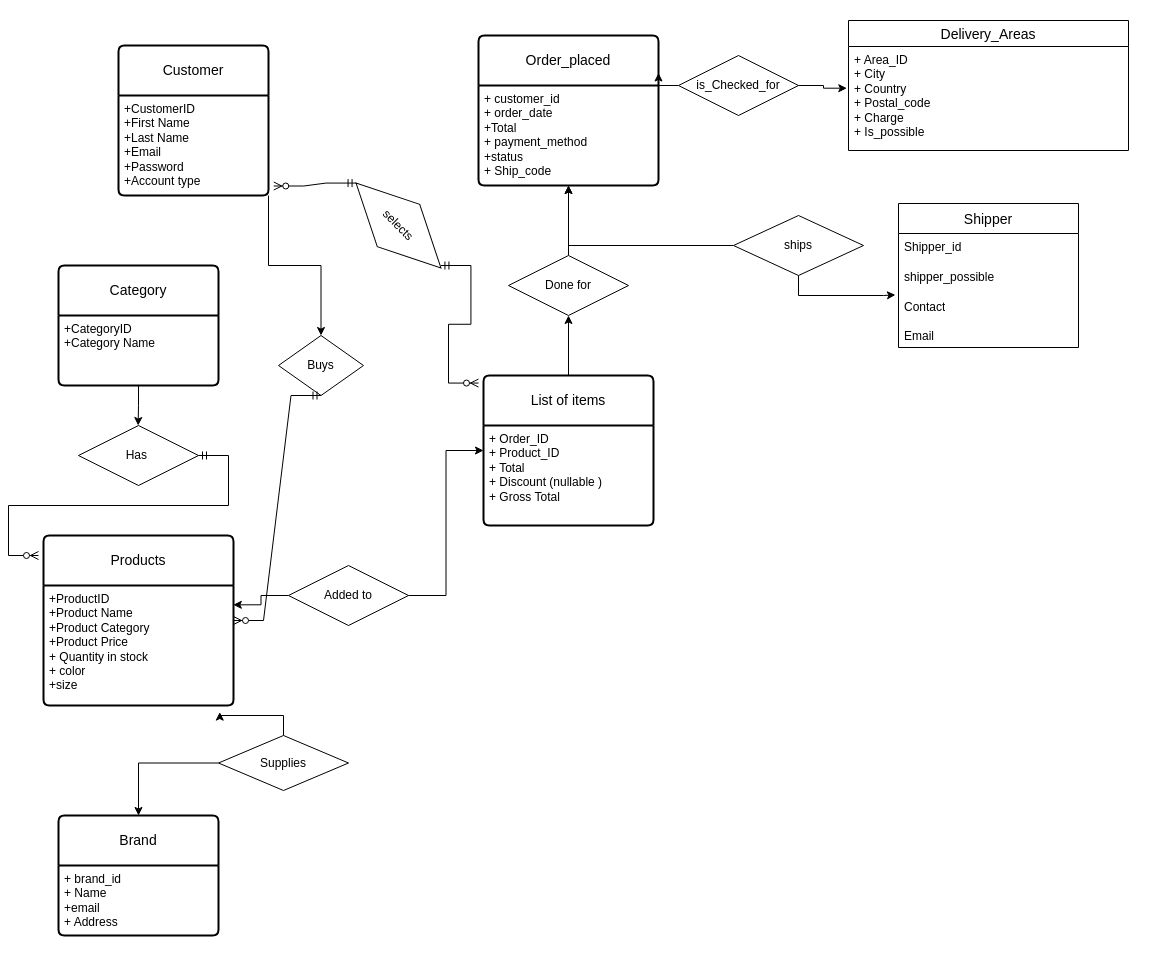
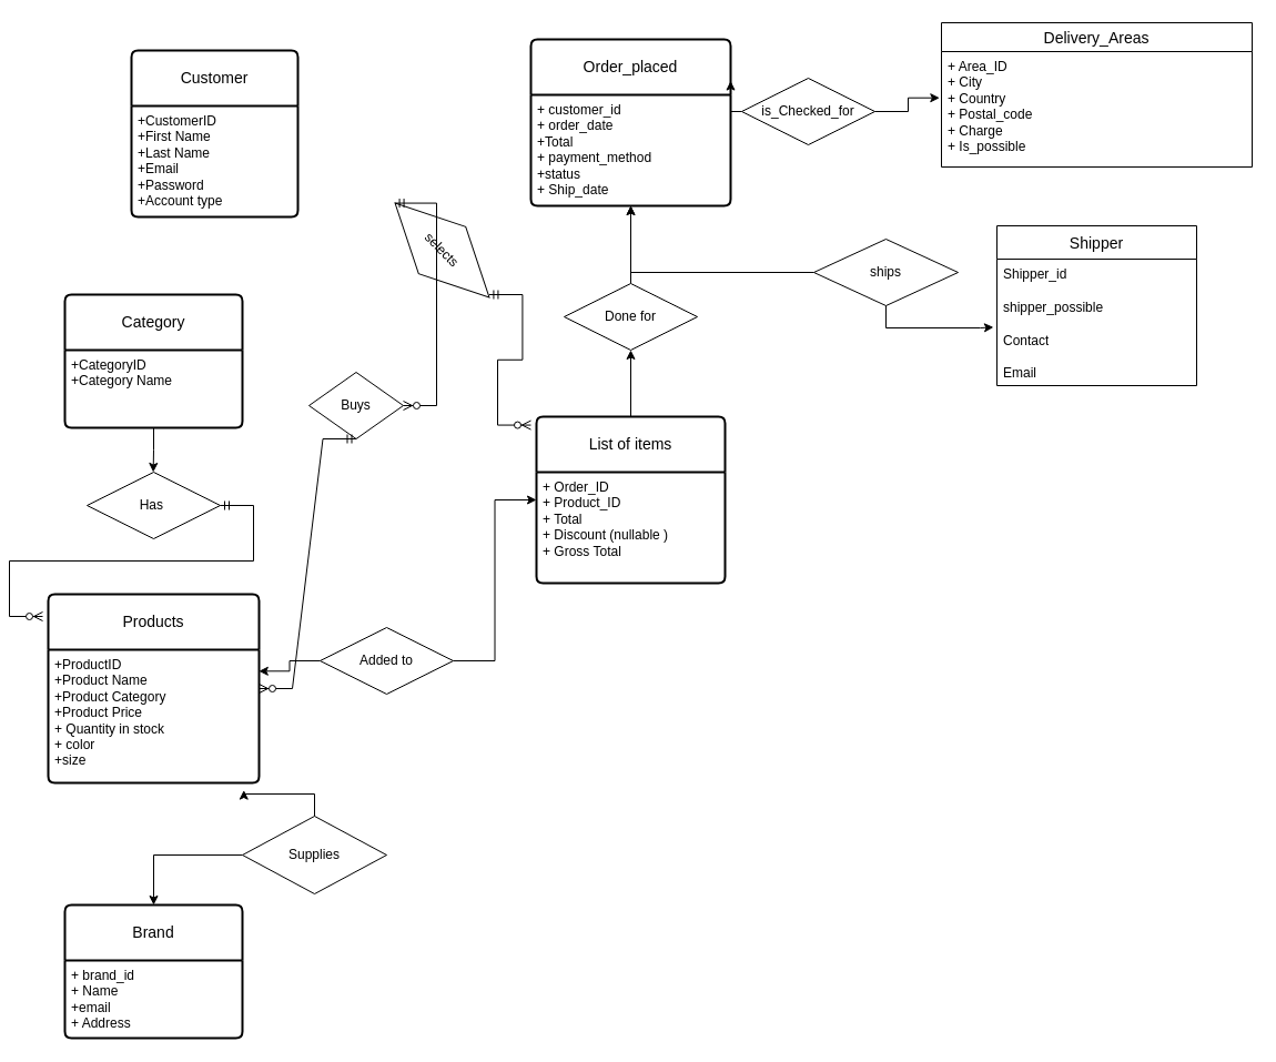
- <mxCell id="36" value="is_Checked_for" style="shape=rhombus;perimeter=rhombusPerimeter;whiteSpace=wrap;html=1;align=center;" vertex="1" parent="1"><mxGeometry x="660" y="55" width="120" height="60" as="geometry" /></mxCell>
+ <mxCell id="36" value="is_Checked_for" style="shape=rhombus;perimeter=rhombusPerimeter;whiteSpace=wrap;html=1;align=center;" vertex="1" parent="1"><mxGeometry x="650" y="70" width="120" height="60" as="geometry" /></mxCell>
- <mxCell id="3" value="+ customer_id&lt;br&gt;+ order_date&lt;br&gt;+Total&lt;br&gt;+ payment_method&lt;br&gt;+status&lt;br&gt;+ Ship_code" style="align=left;strokeColor=none;fillColor=none;spacingLeft=4;fontSize=12;verticalAlign=top;resizable=0;rotatable=0;part=1;html=1;" parent="2" vertex="1"><mxGeometry y="50" width="180" height="100" as="geometry" /></mxCell>
+ <mxCell id="3" value="+ customer_id&lt;br&gt;+ order_date&lt;br&gt;+Total&lt;br&gt;+ payment_method&lt;br&gt;+status&lt;br&gt;+ Ship_date" style="align=left;strokeColor=none;fillColor=none;spacingLeft=4;fontSize=12;verticalAlign=top;resizable=0;rotatable=0;part=1;html=1;" parent="2" vertex="1"><mxGeometry y="50" width="180" height="100" as="geometry" /></mxCell>
- <mxCell id="39" value="" style="edgeStyle=entityRelationEdgeStyle;fontSize=12;html=1;endArrow=ERzeroToMany;startArrow=ERmandOne;rounded=0;exitX=0;exitY=0.5;exitDx=0;exitDy=0;entryX=1.035;entryY=0.905;entryDx=0;entryDy=0;entryPerimeter=0;" edge="1" parent="1" source="38" target="5"><mxGeometry width="100" height="100" relative="1" as="geometry"><mxPoint x="290" y="125" as="sourcePoint" /><mxPoint x="300" y="95" as="targetPoint" /></mxGeometry></mxCell>
+ <mxCell id="39" value="" style="edgeStyle=entityRelationEdgeStyle;fontSize=12;html=1;endArrow=ERzeroToMany;startArrow=ERmandOne;rounded=0;exitX=0;exitY=0.5;exitDx=0;exitDy=0;" edge="1" parent="1" source="38" target="19"><mxGeometry width="100" height="100" relative="1" as="geometry"><mxPoint x="290" y="125" as="sourcePoint" /><mxPoint x="300" y="95" as="targetPoint" /></mxGeometry></mxCell>
- <mxCell id="20" style="edgeStyle=orthogonalEdgeStyle;rounded=0;orthogonalLoop=1;jettySize=auto;html=1;exitX=1;exitY=1;exitDx=0;exitDy=0;entryX=0.5;entryY=0;entryDx=0;entryDy=0;" parent="1" source="5" target="19" edge="1"><mxGeometry relative="1" as="geometry" /></mxCell>
- <mxCell id="24" value="Supplies" style="shape=rhombus;perimeter=rhombusPerimeter;whiteSpace=wrap;html=1;align=center;" vertex="1" parent="1"><mxGeometry x="200" y="735" width="130" height="55" as="geometry" /></mxCell>
+ <mxCell id="24" value="Supplies" style="shape=rhombus;perimeter=rhombusPerimeter;whiteSpace=wrap;html=1;align=center;" vertex="1" parent="1"><mxGeometry x="200" y="735" width="130" height="70" as="geometry" /></mxCell>
